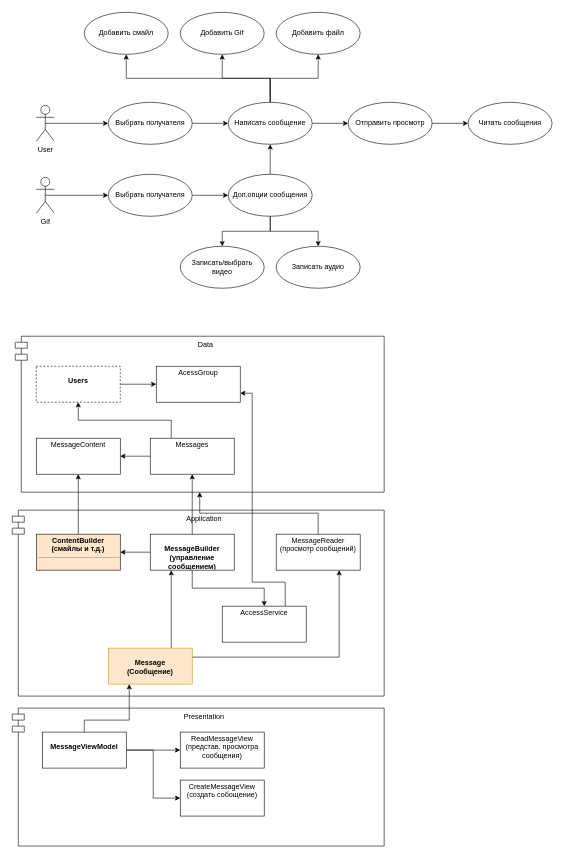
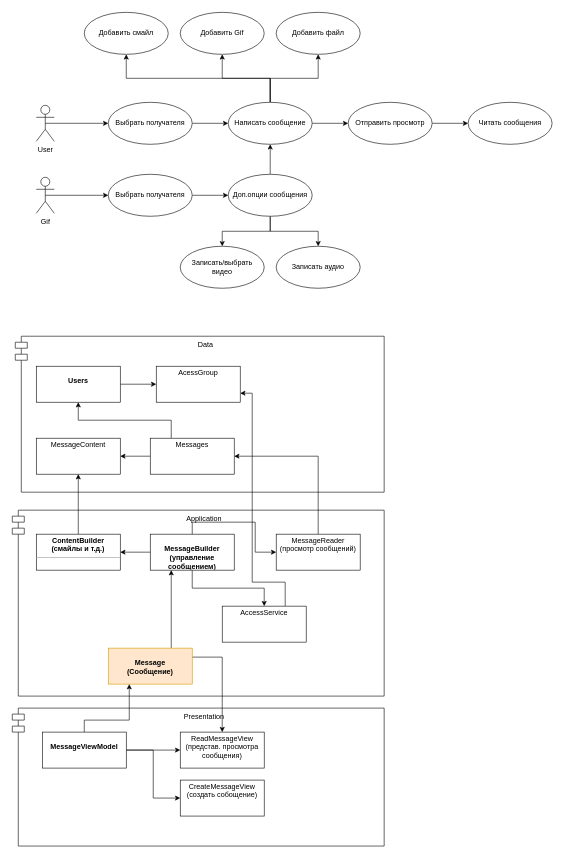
- <mxCell id="31" value="&lt;p style=&quot;margin:0px;margin-top:4px;text-align:center;&quot;&gt;&lt;br&gt;&lt;b&gt;Users&lt;/b&gt;&lt;/p&gt;" style="verticalAlign=top;align=left;overflow=fill;fontSize=12;fontFamily=Helvetica;html=1;whiteSpace=wrap;dashed=1;" vertex="1" parent="1"><mxGeometry x="60" y="610" width="140" height="60" as="geometry" /></mxCell>
+ <mxCell id="31" value="&lt;p style=&quot;margin:0px;margin-top:4px;text-align:center;&quot;&gt;&lt;br&gt;&lt;b&gt;Users&lt;/b&gt;&lt;/p&gt;" style="verticalAlign=top;align=left;overflow=fill;fontSize=12;fontFamily=Helvetica;html=1;whiteSpace=wrap;" vertex="1" parent="1"><mxGeometry x="60" y="610" width="140" height="60" as="geometry" /></mxCell>
- <mxCell id="40" style="edgeStyle=orthogonalEdgeStyle;rounded=0;orthogonalLoop=1;jettySize=auto;html=1;exitX=0.5;exitY=0;exitDx=0;exitDy=0;entryX=0.5;entryY=1;entryDx=0;entryDy=0;" edge="1" parent="1" source="42" target="35"><mxGeometry relative="1" as="geometry" /></mxCell>
+ <mxCell id="40" style="edgeStyle=orthogonalEdgeStyle;rounded=0;orthogonalLoop=1;jettySize=auto;html=1;exitX=0.5;exitY=0;exitDx=0;exitDy=0;" edge="1" parent="1" source="42" target="44"><mxGeometry relative="1" as="geometry" /></mxCell>
- <mxCell id="43" style="edgeStyle=orthogonalEdgeStyle;rounded=0;orthogonalLoop=1;jettySize=auto;html=1;exitX=0.5;exitY=0;exitDx=0;exitDy=0;" edge="1" parent="1" source="44" target="4"><mxGeometry relative="1" as="geometry" /></mxCell>
+ <mxCell id="43" style="edgeStyle=orthogonalEdgeStyle;rounded=0;orthogonalLoop=1;jettySize=auto;html=1;exitX=0.5;exitY=0;exitDx=0;exitDy=0;entryX=1;entryY=0.5;entryDx=0;entryDy=0;" edge="1" parent="1" source="44" target="35"><mxGeometry relative="1" as="geometry" /></mxCell>
- <mxCell id="38" value="&lt;p style=&quot;margin:0px;margin-top:4px;text-align:center;&quot;&gt;&lt;b&gt;ContentBuilder&lt;br&gt;(смайлы и т.д.)&lt;/b&gt;&lt;/p&gt;&lt;hr size=&quot;1&quot;&gt;&lt;div style=&quot;height:2px;&quot;&gt;&lt;/div&gt;" style="verticalAlign=top;align=left;overflow=fill;fontSize=12;fontFamily=Helvetica;html=1;whiteSpace=wrap;fillColor=#ffe6cc;" vertex="1" parent="1"><mxGeometry x="60" y="890" width="140" height="60" as="geometry" /></mxCell>
+ <mxCell id="38" value="&lt;p style=&quot;margin:0px;margin-top:4px;text-align:center;&quot;&gt;&lt;b&gt;ContentBuilder&lt;br&gt;(смайлы и т.д.)&lt;/b&gt;&lt;/p&gt;&lt;hr size=&quot;1&quot;&gt;&lt;div style=&quot;height:2px;&quot;&gt;&lt;/div&gt;" style="verticalAlign=top;align=left;overflow=fill;fontSize=12;fontFamily=Helvetica;html=1;whiteSpace=wrap;" vertex="1" parent="1"><mxGeometry x="60" y="890" width="140" height="60" as="geometry" /></mxCell>
- <mxCell id="48" style="edgeStyle=orthogonalEdgeStyle;rounded=0;orthogonalLoop=1;jettySize=auto;html=1;exitX=1;exitY=0.25;exitDx=0;exitDy=0;entryX=0.75;entryY=1;entryDx=0;entryDy=0;" edge="1" parent="1" source="49" target="44"><mxGeometry relative="1" as="geometry" /></mxCell>
+ <mxCell id="48" style="edgeStyle=orthogonalEdgeStyle;rounded=0;orthogonalLoop=1;jettySize=auto;html=1;exitX=1;exitY=0.25;exitDx=0;exitDy=0;" edge="1" parent="1" source="49" target="54"><mxGeometry relative="1" as="geometry" /></mxCell>
